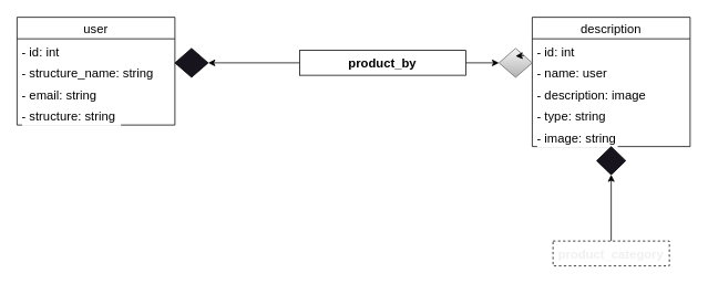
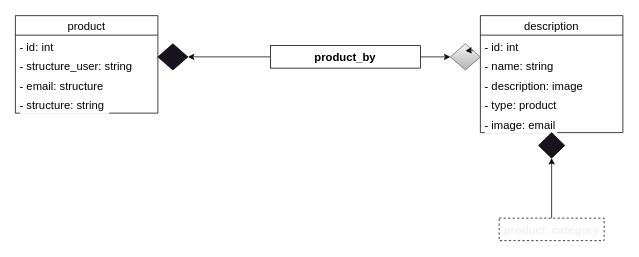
- <mxCell id="2" value="user" style="swimlane;fontStyle=0;childLayout=stackLayout;horizontal=1;startSize=26;horizontalStack=0;resizeParent=1;resizeParentMax=0;resizeLast=0;collapsible=1;marginBottom=0;labelBackgroundColor=default;fontSize=15;" vertex="1" parent="1"><mxGeometry x="20" y="20" width="190" height="130" as="geometry" /></mxCell>
+ <mxCell id="2" value="product" style="swimlane;fontStyle=0;childLayout=stackLayout;horizontal=1;startSize=26;horizontalStack=0;resizeParent=1;resizeParentMax=0;resizeLast=0;collapsible=1;marginBottom=0;labelBackgroundColor=default;fontSize=15;" vertex="1" parent="1"><mxGeometry x="20" y="20" width="190" height="130" as="geometry" /></mxCell>
- <mxCell id="4" value="- structure_name: string" style="text;align=left;verticalAlign=top;spacingLeft=4;spacingRight=4;overflow=hidden;rotatable=0;points=[[0,0.5],[1,0.5]];portConstraint=eastwest;labelBackgroundColor=default;fontSize=15;" vertex="1" parent="2"><mxGeometry y="52" width="190" height="26" as="geometry" /></mxCell>
+ <mxCell id="4" value="- structure_user: string" style="text;align=left;verticalAlign=top;spacingLeft=4;spacingRight=4;overflow=hidden;rotatable=0;points=[[0,0.5],[1,0.5]];portConstraint=eastwest;labelBackgroundColor=default;fontSize=15;" vertex="1" parent="2"><mxGeometry y="52" width="190" height="26" as="geometry" /></mxCell>
- <mxCell id="9" value="- name: user" style="text;strokeColor=none;fillColor=none;align=left;verticalAlign=top;spacingLeft=4;spacingRight=4;overflow=hidden;rotatable=0;points=[[0,0.5],[1,0.5]];portConstraint=eastwest;labelBackgroundColor=default;fontSize=15;fontColor=default;" vertex="1" parent="7"><mxGeometry y="52" width="190" height="26" as="geometry" /></mxCell>
+ <mxCell id="9" value="- name: string" style="text;strokeColor=none;fillColor=none;align=left;verticalAlign=top;spacingLeft=4;spacingRight=4;overflow=hidden;rotatable=0;points=[[0,0.5],[1,0.5]];portConstraint=eastwest;labelBackgroundColor=default;fontSize=15;fontColor=default;" vertex="1" parent="7"><mxGeometry y="52" width="190" height="26" as="geometry" /></mxCell>
- <mxCell id="5" value="- email: string" style="text;align=left;verticalAlign=top;spacingLeft=4;spacingRight=4;overflow=hidden;rotatable=0;points=[[0,0.5],[1,0.5]];portConstraint=eastwest;labelBackgroundColor=default;fontSize=15;" vertex="1" parent="2"><mxGeometry y="78" width="190" height="26" as="geometry" /></mxCell>
+ <mxCell id="5" value="- email: structure" style="text;align=left;verticalAlign=top;spacingLeft=4;spacingRight=4;overflow=hidden;rotatable=0;points=[[0,0.5],[1,0.5]];portConstraint=eastwest;labelBackgroundColor=default;fontSize=15;" vertex="1" parent="2"><mxGeometry y="78" width="190" height="26" as="geometry" /></mxCell>
- <mxCell id="11" value="- type: string" style="text;strokeColor=none;fillColor=none;align=left;verticalAlign=top;spacingLeft=4;spacingRight=4;overflow=hidden;rotatable=0;points=[[0,0.5],[1,0.5]];portConstraint=eastwest;labelBackgroundColor=default;fontSize=15;fontColor=default;" vertex="1" parent="7"><mxGeometry y="104" width="190" height="26" as="geometry" /></mxCell>
+ <mxCell id="11" value="- type: product" style="text;strokeColor=none;fillColor=none;align=left;verticalAlign=top;spacingLeft=4;spacingRight=4;overflow=hidden;rotatable=0;points=[[0,0.5],[1,0.5]];portConstraint=eastwest;labelBackgroundColor=default;fontSize=15;fontColor=default;" vertex="1" parent="7"><mxGeometry y="104" width="190" height="26" as="geometry" /></mxCell>
- <mxCell id="12" value="- image: string" style="text;strokeColor=none;fillColor=none;align=left;verticalAlign=top;spacingLeft=4;spacingRight=4;overflow=hidden;rotatable=0;points=[[0,0.5],[1,0.5]];portConstraint=eastwest;labelBackgroundColor=default;fontSize=15;fontColor=default;" vertex="1" parent="7"><mxGeometry y="130" width="190" height="26" as="geometry" /></mxCell>
+ <mxCell id="12" value="- image: email" style="text;strokeColor=none;fillColor=none;align=left;verticalAlign=top;spacingLeft=4;spacingRight=4;overflow=hidden;rotatable=0;points=[[0,0.5],[1,0.5]];portConstraint=eastwest;labelBackgroundColor=default;fontSize=15;fontColor=default;" vertex="1" parent="7"><mxGeometry y="130" width="190" height="26" as="geometry" /></mxCell>
